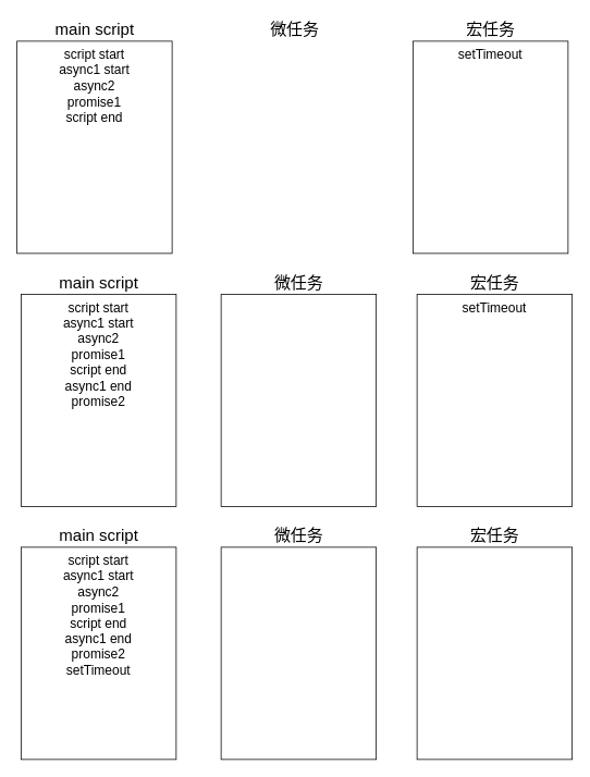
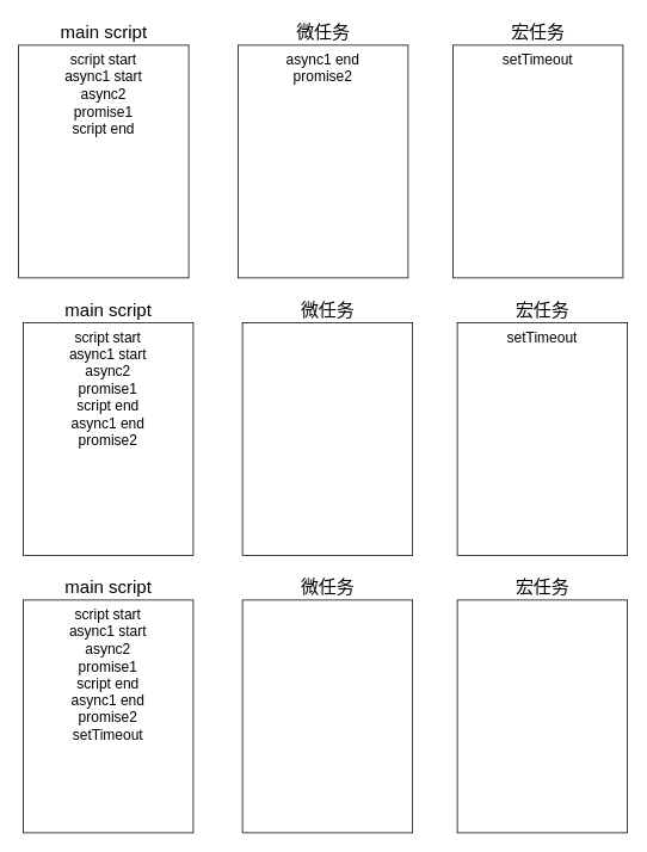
+ <mxCell id="6" value="async1 end&lt;br&gt;promise2" style="rounded=0;whiteSpace=wrap;html=1;verticalAlign=top;fontSize=16;" vertex="1" parent="5"><mxGeometry y="30" width="190" height="260" as="geometry" /></mxCell>
